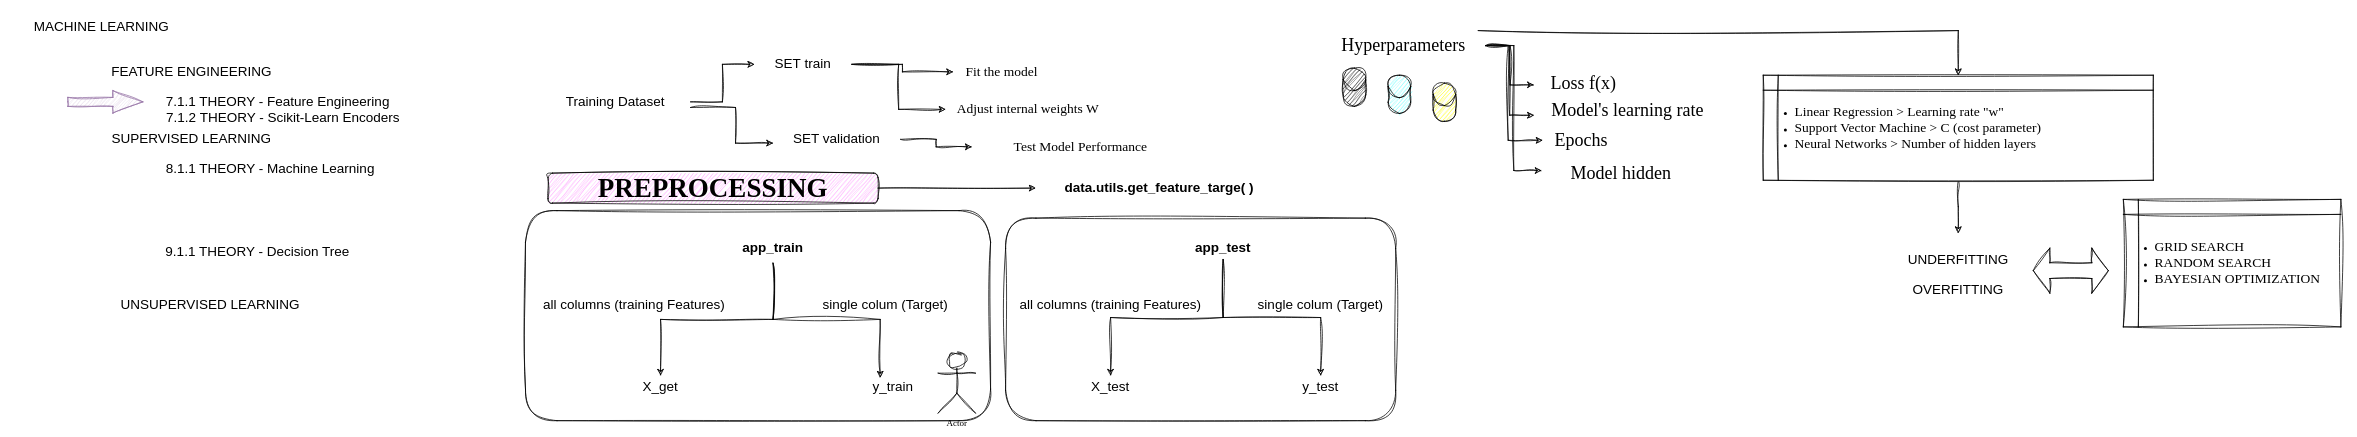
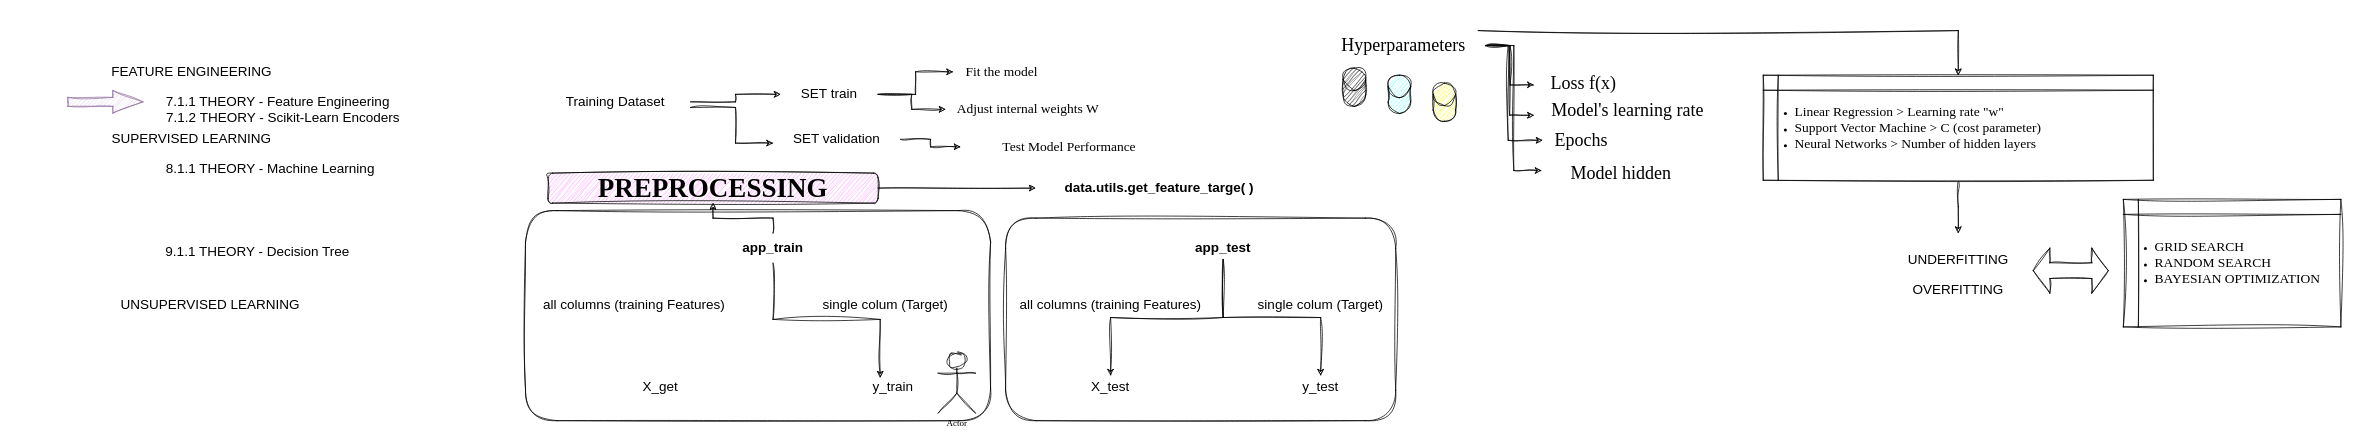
- <mxCell id="4" value="&lt;font face=&quot;Helvetica&quot; style=&quot;font-size: 18px;&quot;&gt;MACHINE LEARNING&lt;/font&gt;" style="text;html=1;align=center;verticalAlign=middle;whiteSpace=wrap;rounded=0;fontFamily=Architects Daughter;fontSource=https%3A%2F%2Ffonts.googleapis.com%2Fcss%3Ffamily%3DArchitects%2BDaughter;" vertex="1" parent="1"><mxGeometry x="20" y="20" width="230" height="30" as="geometry" /></mxCell>
- <mxCell id="14" value="&lt;font face=&quot;Helvetica&quot; style=&quot;font-size: 18px;&quot;&gt;SET&amp;nbsp;&lt;/font&gt;&lt;span style=&quot;font-size: 18px; font-family: Helvetica; background-color: initial;&quot;&gt;train&lt;/span&gt;" style="text;html=1;align=center;verticalAlign=middle;whiteSpace=wrap;rounded=0;fontFamily=Architects Daughter;fontSource=https%3A%2F%2Ffonts.googleapis.com%2Fcss%3Ffamily%3DArchitects%2BDaughter;" vertex="1" parent="1"><mxGeometry x="1005" y="70" width="130" height="30" as="geometry" /></mxCell>
+ <mxCell id="14" value="&lt;font face=&quot;Helvetica&quot; style=&quot;font-size: 18px;&quot;&gt;SET&amp;nbsp;&lt;/font&gt;&lt;span style=&quot;font-size: 18px; font-family: Helvetica; background-color: initial;&quot;&gt;train&lt;/span&gt;" style="text;html=1;align=center;verticalAlign=middle;whiteSpace=wrap;rounded=0;fontFamily=Architects Daughter;fontSource=https%3A%2F%2Ffonts.googleapis.com%2Fcss%3Ffamily%3DArchitects%2BDaughter;" vertex="1" parent="1"><mxGeometry x="1040" y="110" width="130" height="30" as="geometry" /></mxCell>
- <mxCell id="22" value="&lt;font style=&quot;font-size: 18px;&quot;&gt;Test Model Performance&lt;/font&gt;" style="text;html=1;align=center;verticalAlign=middle;whiteSpace=wrap;rounded=0;fontFamily=Architects Daughter;fontSource=https%3A%2F%2Ffonts.googleapis.com%2Fcss%3Ffamily%3DArchitects%2BDaughter;" vertex="1" parent="1"><mxGeometry x="1295" y="180" width="290" height="30" as="geometry" /></mxCell>
+ <mxCell id="22" value="&lt;font style=&quot;font-size: 18px;&quot;&gt;Test Model Performance&lt;/font&gt;" style="text;html=1;align=center;verticalAlign=middle;whiteSpace=wrap;rounded=0;fontFamily=Architects Daughter;fontSource=https%3A%2F%2Ffonts.googleapis.com%2Fcss%3Ffamily%3DArchitects%2BDaughter;" vertex="1" parent="1"><mxGeometry x="1280" y="180" width="290" height="30" as="geometry" /></mxCell>
- <mxCell id="24" style="edgeStyle=orthogonalEdgeStyle;rounded=0;sketch=1;hachureGap=4;jiggle=2;curveFitting=1;orthogonalLoop=1;jettySize=auto;html=1;fontFamily=Architects Daughter;fontSource=https%3A%2F%2Ffonts.googleapis.com%2Fcss%3Ffamily%3DArchitects%2BDaughter;" edge="1" parent="1" source="25" target="30"><mxGeometry relative="1" as="geometry" /></mxCell>
+ <mxCell id="24" style="edgeStyle=orthogonalEdgeStyle;rounded=0;sketch=1;hachureGap=4;jiggle=2;curveFitting=1;orthogonalLoop=1;jettySize=auto;html=1;fontFamily=Architects Daughter;fontSource=https%3A%2F%2Ffonts.googleapis.com%2Fcss%3Ffamily%3DArchitects%2BDaughter;" edge="1" parent="1" source="25" target="39"><mxGeometry relative="1" as="geometry" /></mxCell>
